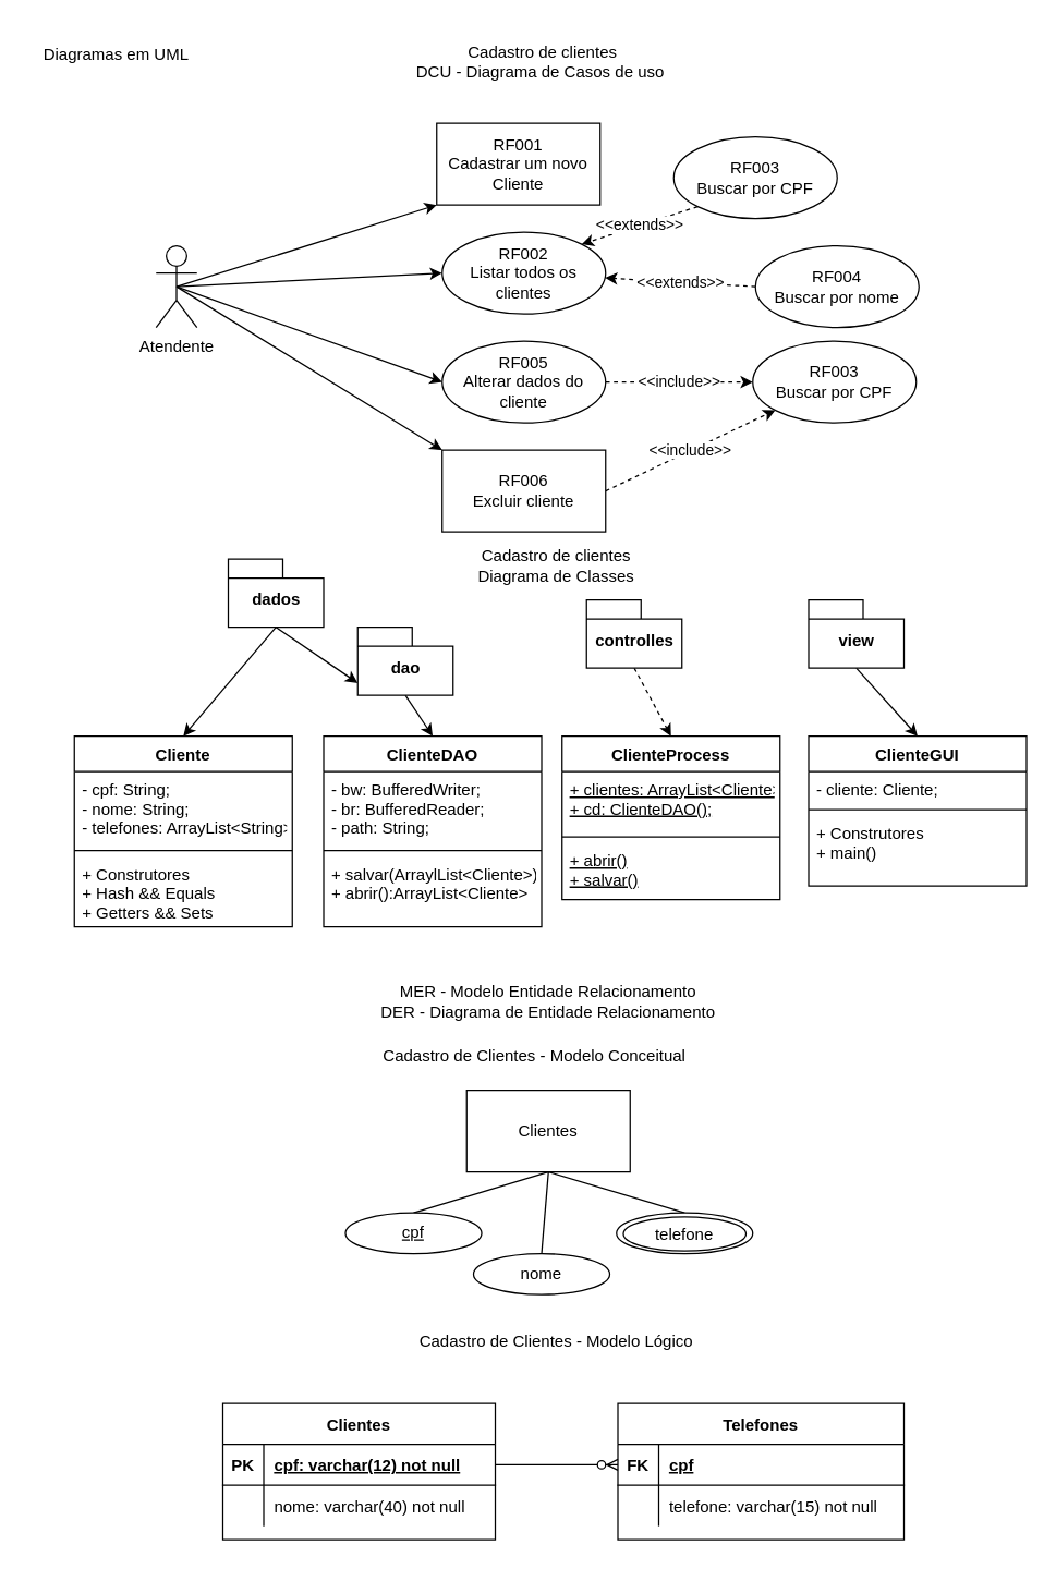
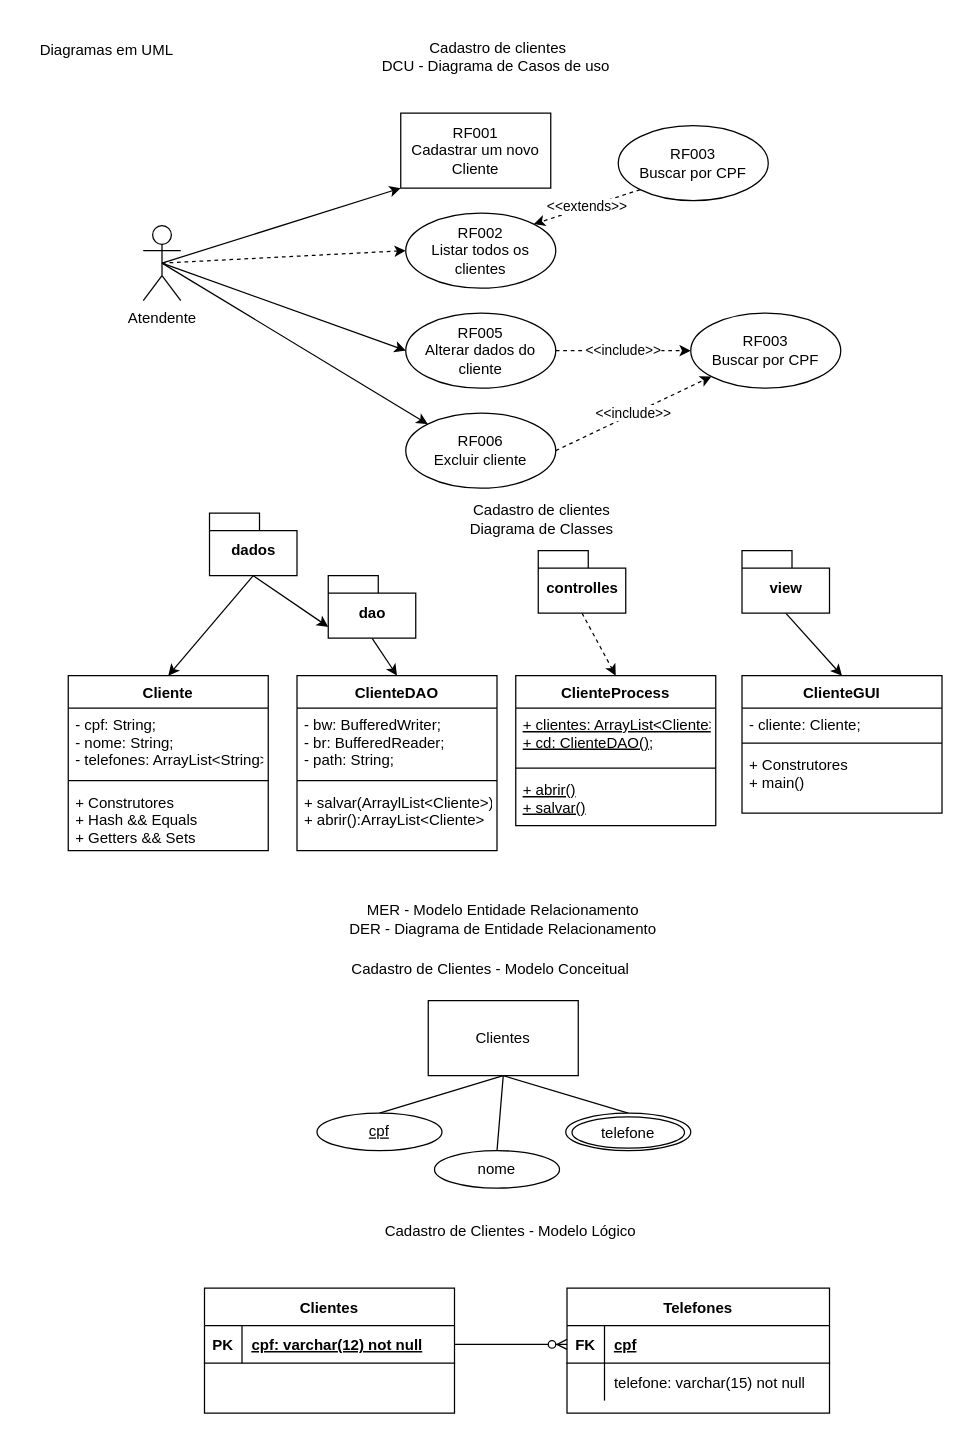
- <mxCell id="30" style="edgeStyle=none;rounded=0;orthogonalLoop=1;jettySize=auto;html=1;exitX=0.5;exitY=0.5;exitDx=0;exitDy=0;exitPerimeter=0;entryX=0;entryY=0.5;entryDx=0;entryDy=0;endArrow=classic;endFill=1;" edge="1" parent="1" source="33" target="35"><mxGeometry relative="1" as="geometry" /></mxCell>
+ <mxCell id="30" style="edgeStyle=none;rounded=0;orthogonalLoop=1;jettySize=auto;html=1;exitX=0.5;exitY=0.5;exitDx=0;exitDy=0;exitPerimeter=0;entryX=0;entryY=0.5;entryDx=0;entryDy=0;endArrow=classic;endFill=1;dashed=1;" edge="1" parent="1" source="33" target="35"><mxGeometry relative="1" as="geometry" /></mxCell>
- <mxCell id="38" value="&amp;lt;&amp;lt;extends&amp;gt;&amp;gt;" style="edgeStyle=none;rounded=0;orthogonalLoop=1;jettySize=auto;html=1;exitX=0;exitY=0.5;exitDx=0;exitDy=0;dashed=1;endArrow=classic;endFill=1;" edge="1" parent="1" source="39" target="35"><mxGeometry relative="1" as="geometry" /></mxCell>
- <mxCell id="39" value="RF004&lt;br&gt;Buscar por nome" style="ellipse;whiteSpace=wrap;html=1;" vertex="1" parent="1"><mxGeometry x="554" y="180" width="120" height="60" as="geometry" /></mxCell>
- <mxCell id="43" value="RF006&lt;br&gt;Excluir cliente" style="whiteSpace=wrap;html=1;rounded=0;" vertex="1" parent="1"><mxGeometry x="324" y="330" width="120" height="60" as="geometry" /></mxCell>
+ <mxCell id="43" value="RF006&lt;br&gt;Excluir cliente" style="ellipse;whiteSpace=wrap;html=1;" vertex="1" parent="1"><mxGeometry x="324" y="330" width="120" height="60" as="geometry" /></mxCell>
- <mxCell id="45" value="Cadastro de clientes&lt;br&gt;Diagrama de Classes" style="text;html=1;strokeColor=none;fillColor=none;align=center;verticalAlign=middle;whiteSpace=wrap;rounded=0;" vertex="1" parent="1"><mxGeometry x="253" y="400" width="310" height="30" as="geometry" /></mxCell>
+ <mxCell id="45" value="Cadastro de clientes&lt;br&gt;Diagrama de Classes" style="text;html=1;strokeColor=none;fillColor=none;align=center;verticalAlign=middle;whiteSpace=wrap;rounded=0;" vertex="1" parent="1"><mxGeometry x="278" y="400" width="310" height="30" as="geometry" /></mxCell>
- <mxCell id="19" value="nome: varchar(40) not null" style="shape=partialRectangle;connectable=0;fillColor=none;top=0;left=0;bottom=0;right=0;align=left;spacingLeft=6;overflow=hidden;" vertex="1" parent="17"><mxGeometry x="30" width="170" height="30" as="geometry" /></mxCell>
